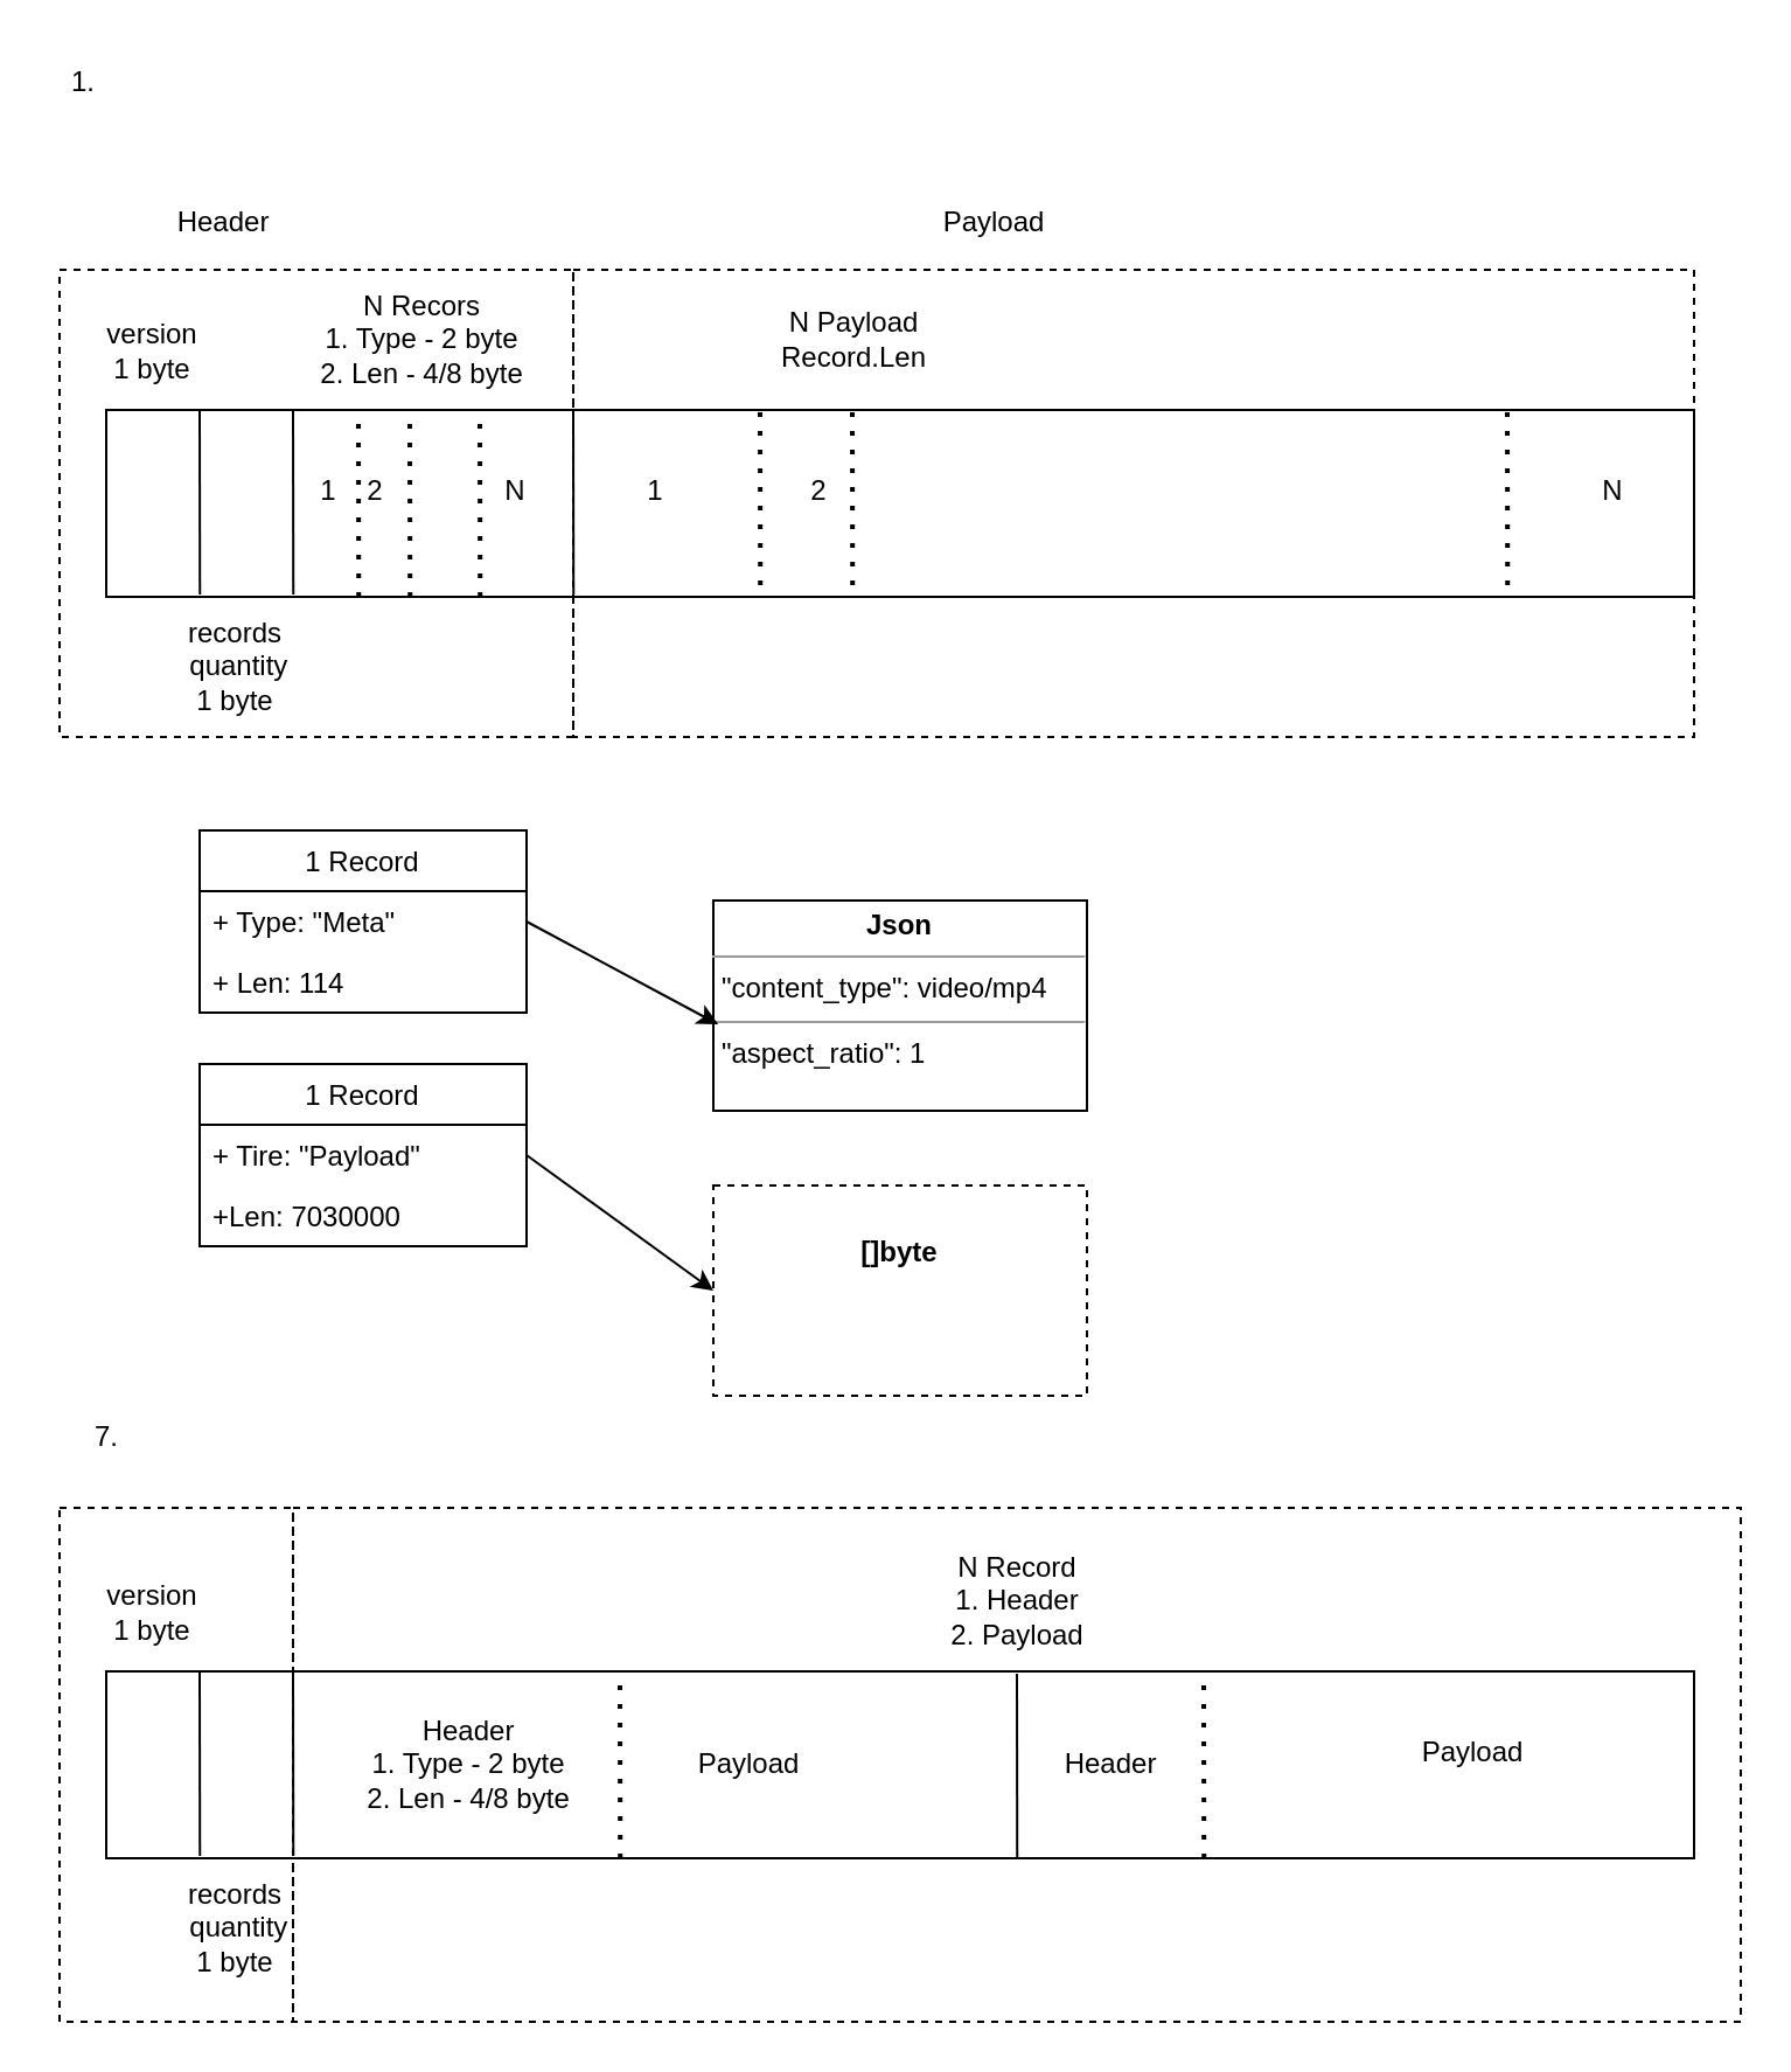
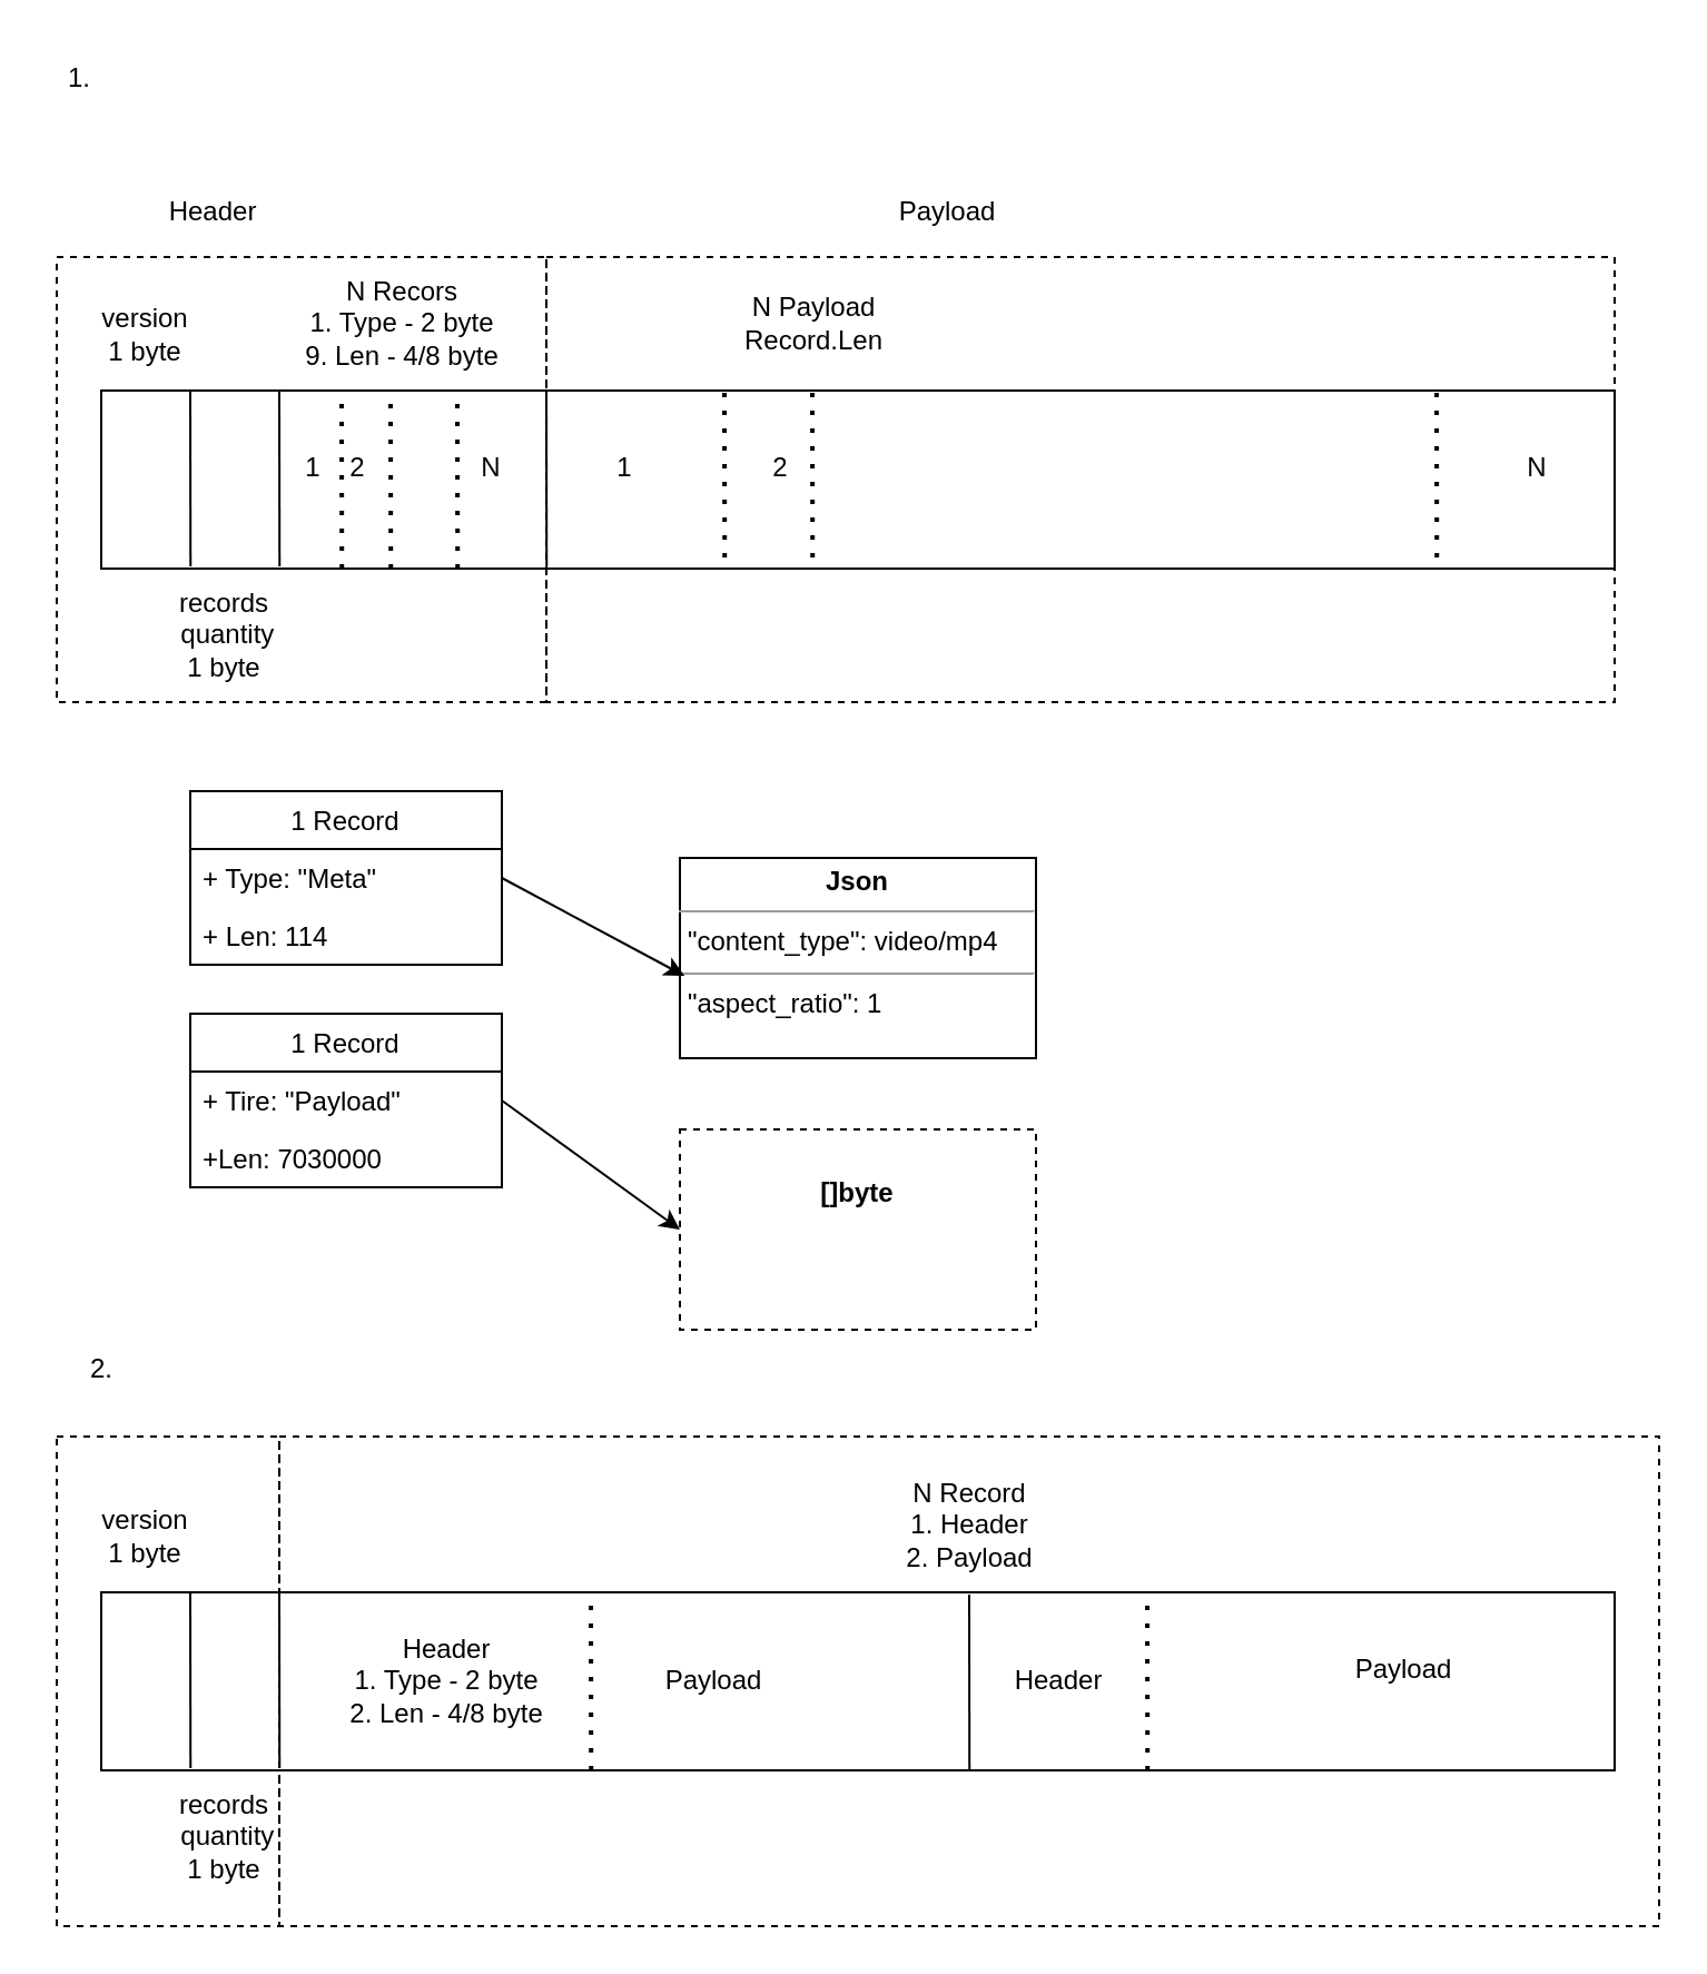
- <mxCell id="10" value="N Recors&lt;br&gt;1. Type - 2 byte&lt;br&gt;2. Len - 4/8 byte" style="text;html=1;align=center;verticalAlign=middle;resizable=0;points=[];autosize=1;strokeColor=none;fillColor=none;" vertex="1" parent="1"><mxGeometry x="125" y="115" width="110" height="60" as="geometry" /></mxCell>
+ <mxCell id="10" value="N Recors&lt;br&gt;1. Type - 2 byte&lt;br&gt;9. Len - 4/8 byte" style="text;html=1;align=center;verticalAlign=middle;resizable=0;points=[];autosize=1;strokeColor=none;fillColor=none;" vertex="1" parent="1"><mxGeometry x="125" y="115" width="110" height="60" as="geometry" /></mxCell>
- <mxCell id="51" value="7." style="text;html=1;align=center;verticalAlign=middle;resizable=0;points=[];autosize=1;strokeColor=none;fillColor=none;" vertex="1" parent="1"><mxGeometry x="30" y="600" width="30" height="30" as="geometry" /></mxCell>
+ <mxCell id="51" value="2." style="text;html=1;align=center;verticalAlign=middle;resizable=0;points=[];autosize=1;strokeColor=none;fillColor=none;" vertex="1" parent="1"><mxGeometry x="30" y="600" width="30" height="30" as="geometry" /></mxCell>
